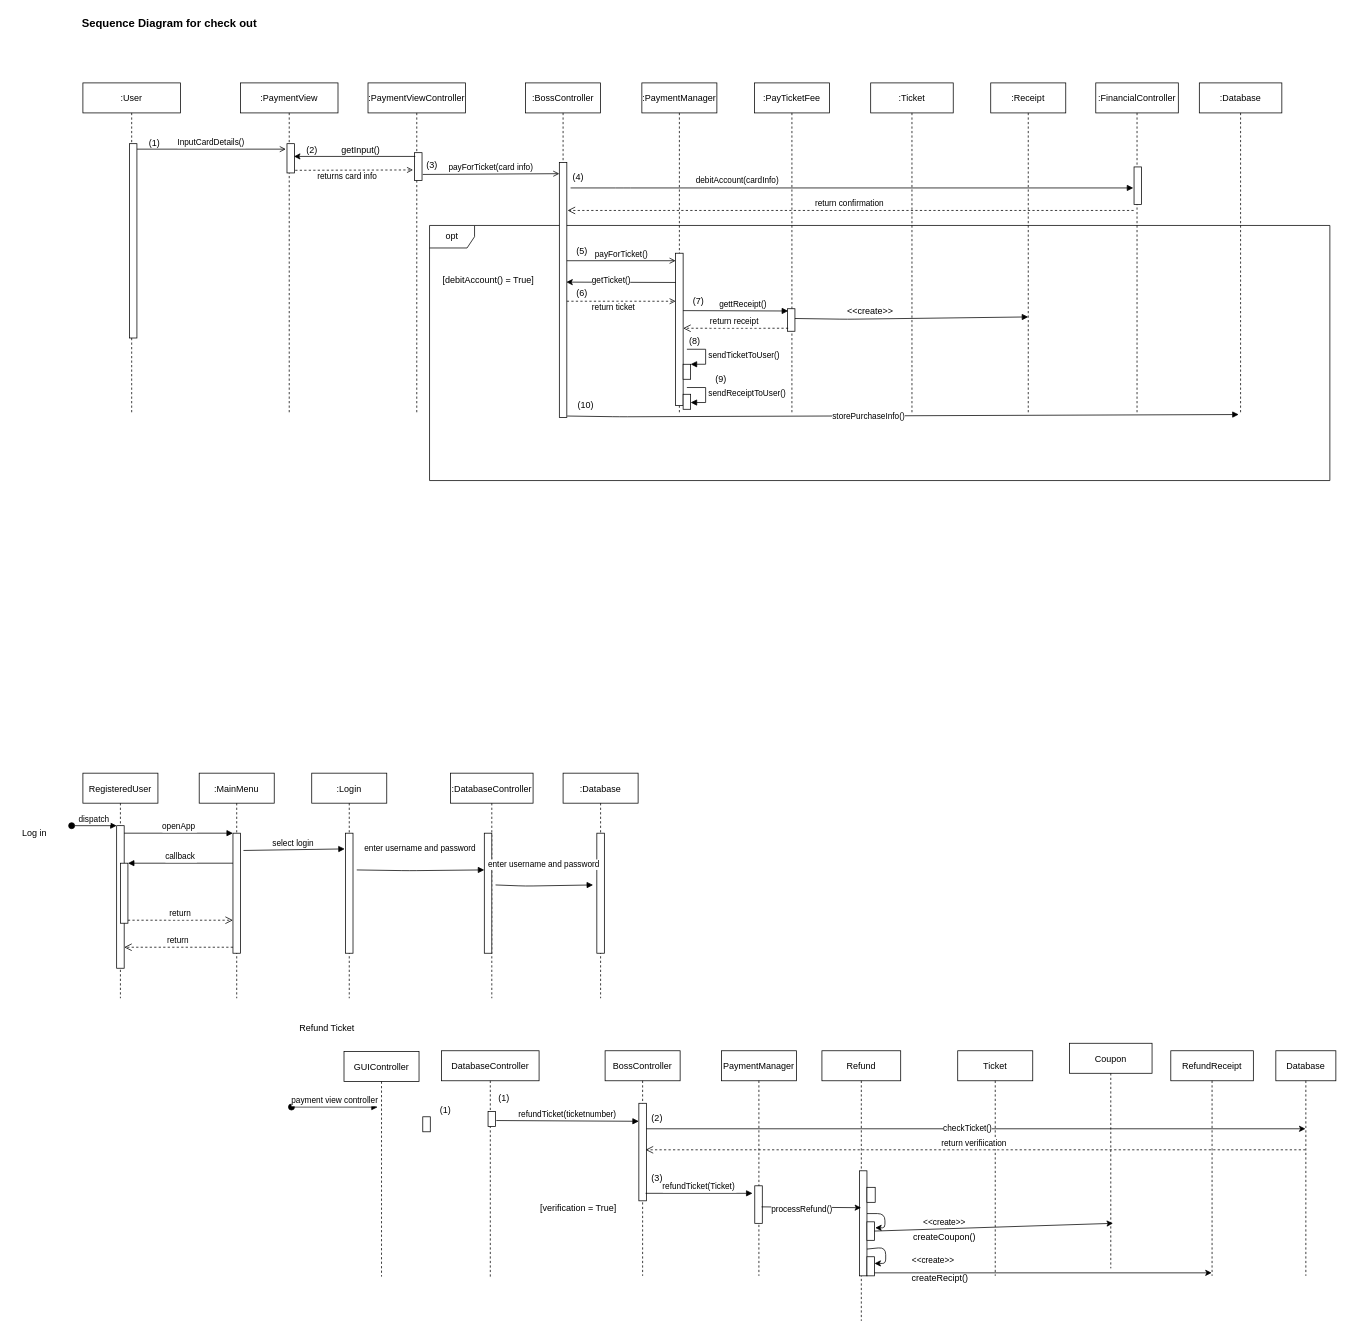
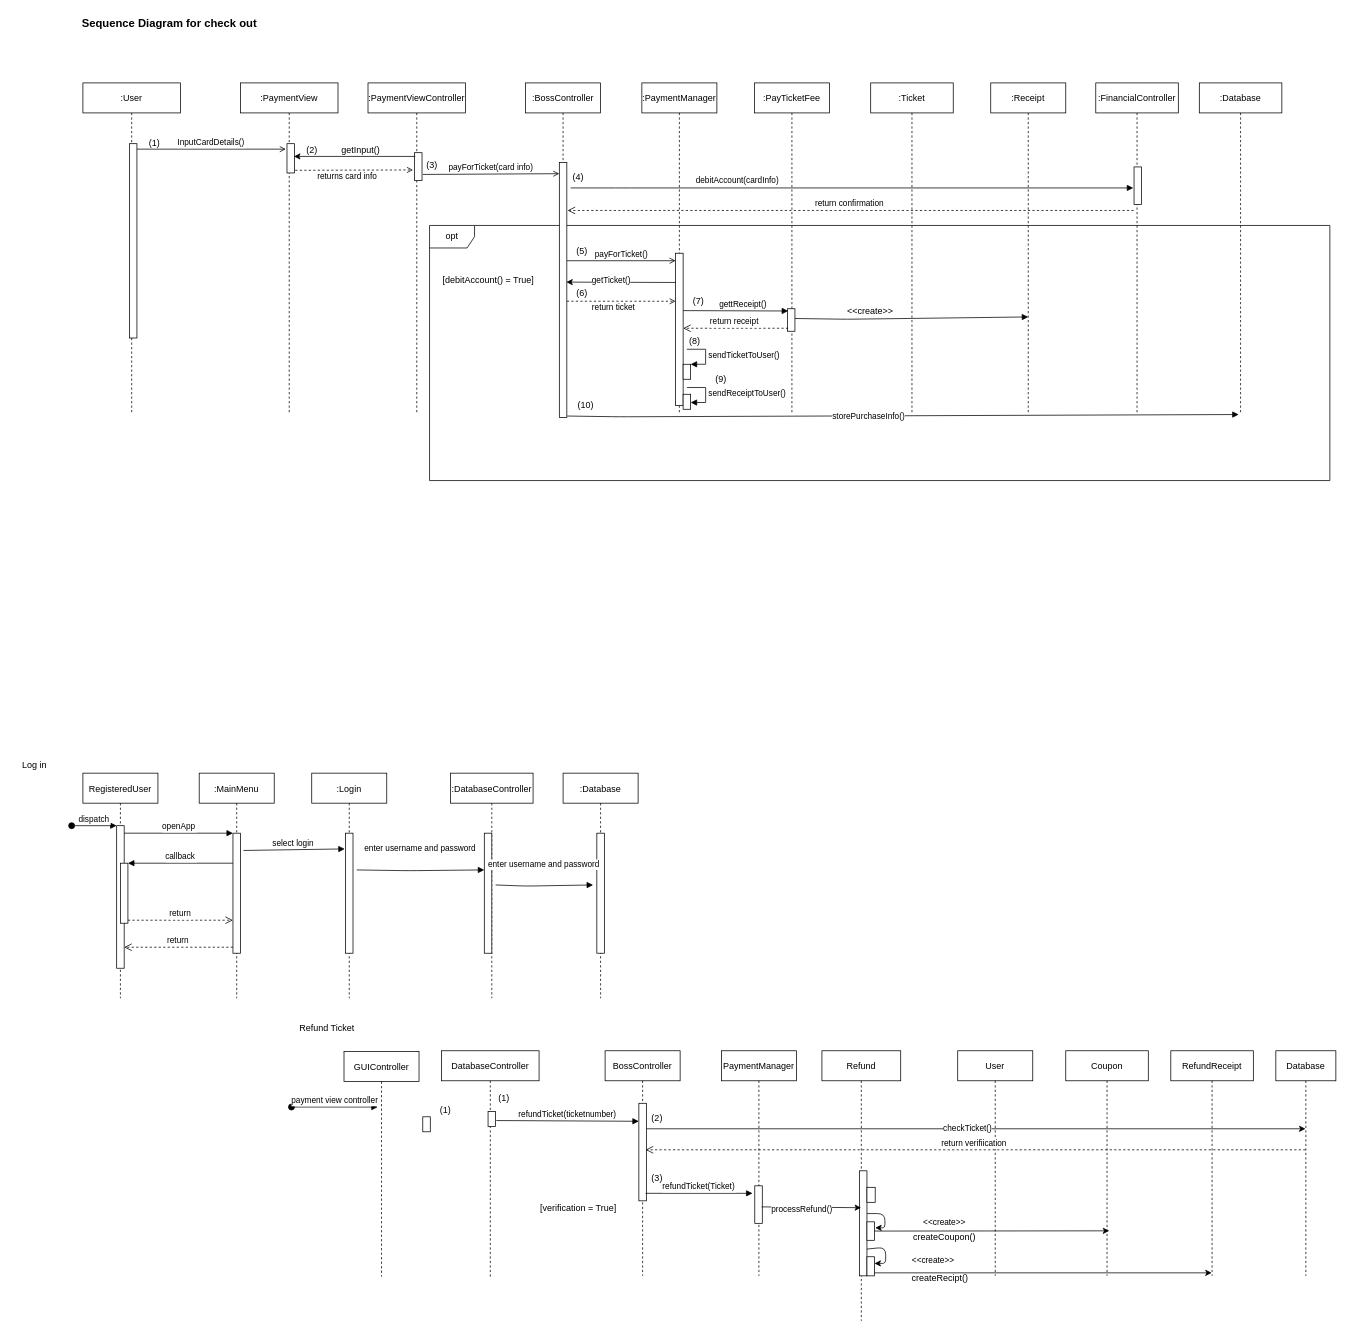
- <mxCell id="13" value="Log in" style="text;html=1;align=center;verticalAlign=middle;resizable=0;points=[];autosize=1;" parent="1" vertex="1"><mxGeometry x="20" y="1100" width="50" height="20" as="geometry" /></mxCell>
+ <mxCell id="13" value="Log in" style="text;html=1;align=center;verticalAlign=middle;resizable=0;points=[];autosize=1;" parent="1" vertex="1"><mxGeometry x="20" y="1010" width="50" height="20" as="geometry" /></mxCell>
- <mxCell id="48" value="Ticket" style="shape=umlLifeline;perimeter=lifelinePerimeter;container=1;collapsible=0;recursiveResize=0;rounded=0;shadow=0;strokeWidth=1;" vertex="1" parent="1"><mxGeometry x="1276" y="1400" width="100" height="300" as="geometry" /></mxCell>
+ <mxCell id="48" value="User" style="shape=umlLifeline;perimeter=lifelinePerimeter;container=1;collapsible=0;recursiveResize=0;rounded=0;shadow=0;strokeWidth=1;" vertex="1" parent="1"><mxGeometry x="1276" y="1400" width="100" height="300" as="geometry" /></mxCell>
- <mxCell id="49" value="Coupon" style="shape=umlLifeline;perimeter=lifelinePerimeter;container=1;collapsible=0;recursiveResize=0;rounded=0;shadow=0;strokeWidth=1;" vertex="1" parent="1"><mxGeometry x="1425" y="1390" width="110" height="300" as="geometry" /></mxCell>
+ <mxCell id="49" value="Coupon" style="shape=umlLifeline;perimeter=lifelinePerimeter;container=1;collapsible=0;recursiveResize=0;rounded=0;shadow=0;strokeWidth=1;" vertex="1" parent="1"><mxGeometry x="1420" y="1400" width="110" height="300" as="geometry" /></mxCell>
